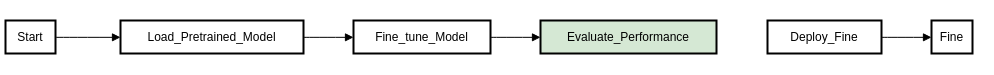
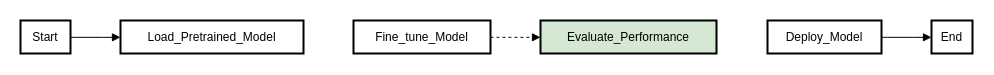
- <mxCell id="2" value="Start" style="whiteSpace=wrap;strokeWidth=2;" vertex="1" parent="1"><mxGeometry x="5" y="20" width="50" height="33" as="geometry" /></mxCell>
+ <mxCell id="2" value="Start" style="whiteSpace=wrap;strokeWidth=2;" vertex="1" parent="1"><mxGeometry width="50" height="33" as="geometry" x="20" y="20" /></mxCell>
- <mxCell id="9" value="" style="curved=1;startArrow=none;endArrow=block;exitX=1;exitY=0.51;entryX=0;entryY=0.51;" edge="1" parent="1" source="3" target="4"><mxGeometry relative="1" as="geometry"><Array as="points" /></mxGeometry></mxCell>
- <mxCell id="10" value="" style="curved=1;startArrow=none;endArrow=block;exitX=1;exitY=0.51;entryX=0;entryY=0.51;" edge="1" parent="1" source="4" target="5"><mxGeometry relative="1" as="geometry"><Array as="points" /></mxGeometry></mxCell>
+ <mxCell id="10" value="" style="curved=1;startArrow=none;endArrow=block;exitX=1;exitY=0.51;entryX=0;entryY=0.51;dashed=1;" edge="1" parent="1" source="4" target="5"><mxGeometry relative="1" as="geometry"><Array as="points" /></mxGeometry></mxCell>
- <mxCell id="6" value="Deploy_Fine" style="whiteSpace=wrap;strokeWidth=2;" vertex="1" parent="1"><mxGeometry x="767" width="114" height="33" as="geometry" y="20" /></mxCell>
+ <mxCell id="6" value="Deploy_Model" style="whiteSpace=wrap;strokeWidth=2;" vertex="1" parent="1"><mxGeometry x="767" width="114" height="33" as="geometry" y="20" /></mxCell>
- <mxCell id="7" value="Fine" style="whiteSpace=wrap;strokeWidth=2;" vertex="1" parent="1"><mxGeometry x="931" width="41" height="33" as="geometry" y="20" /></mxCell>
+ <mxCell id="7" value="End" style="whiteSpace=wrap;strokeWidth=2;" vertex="1" parent="1"><mxGeometry x="931" width="41" height="33" as="geometry" y="20" /></mxCell>
